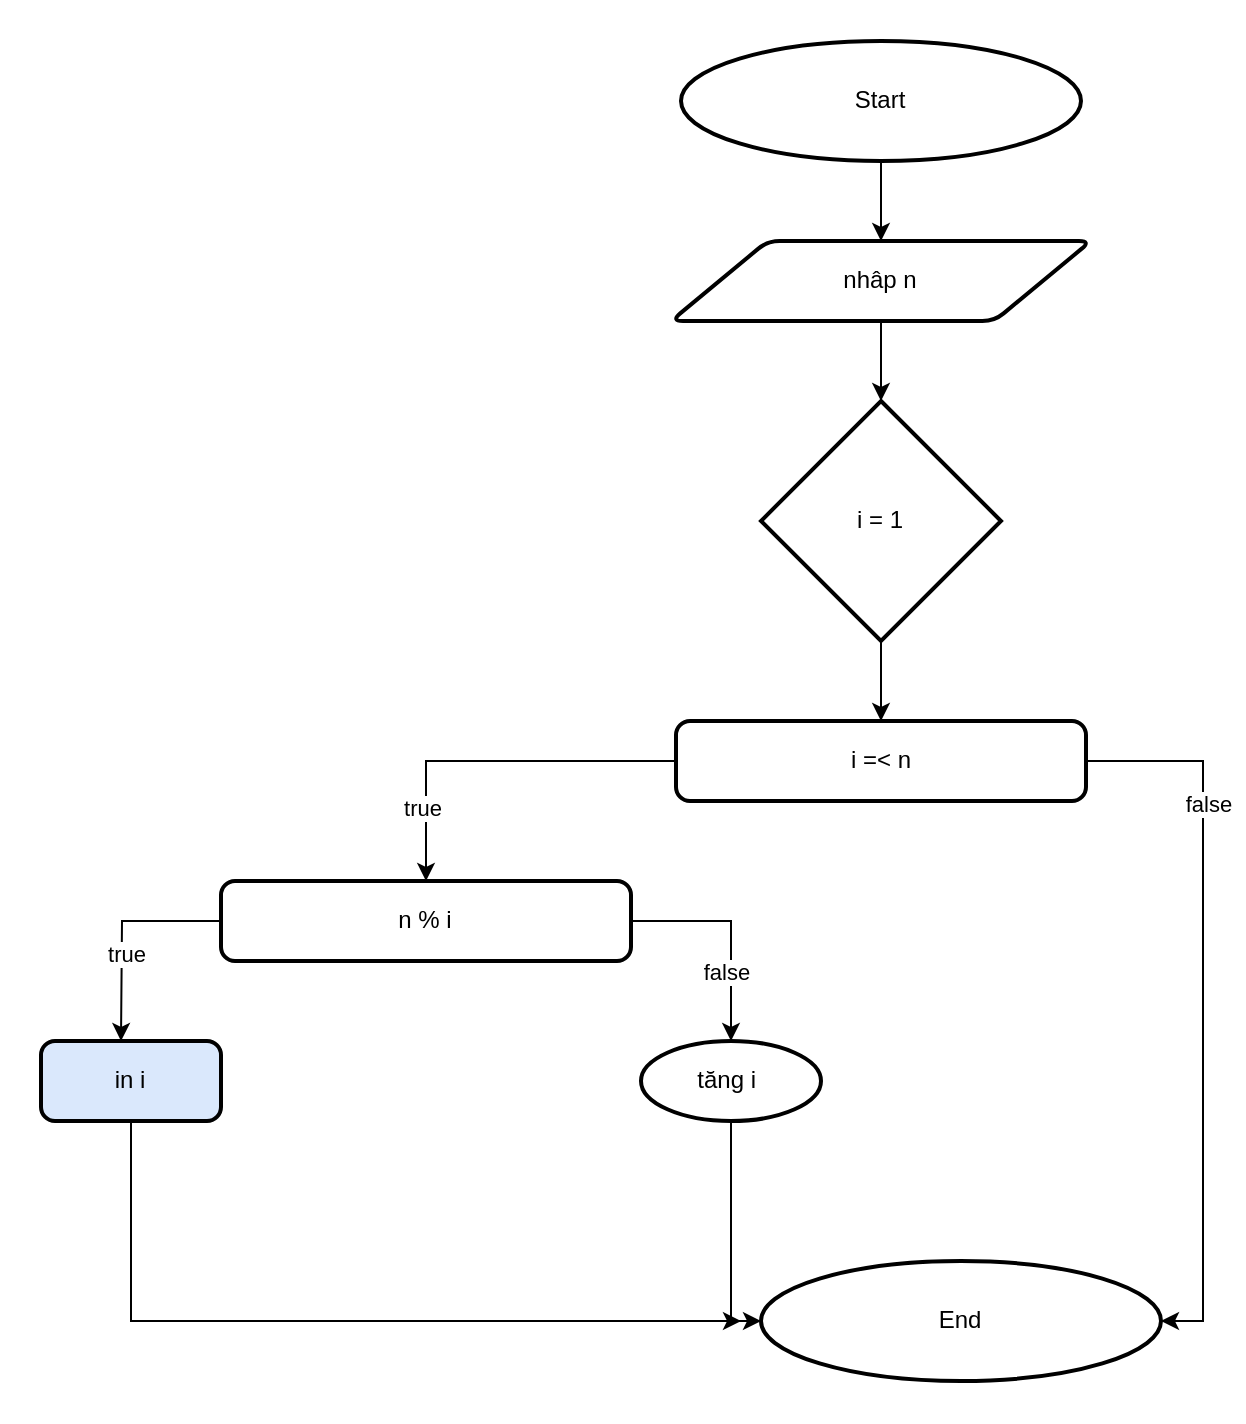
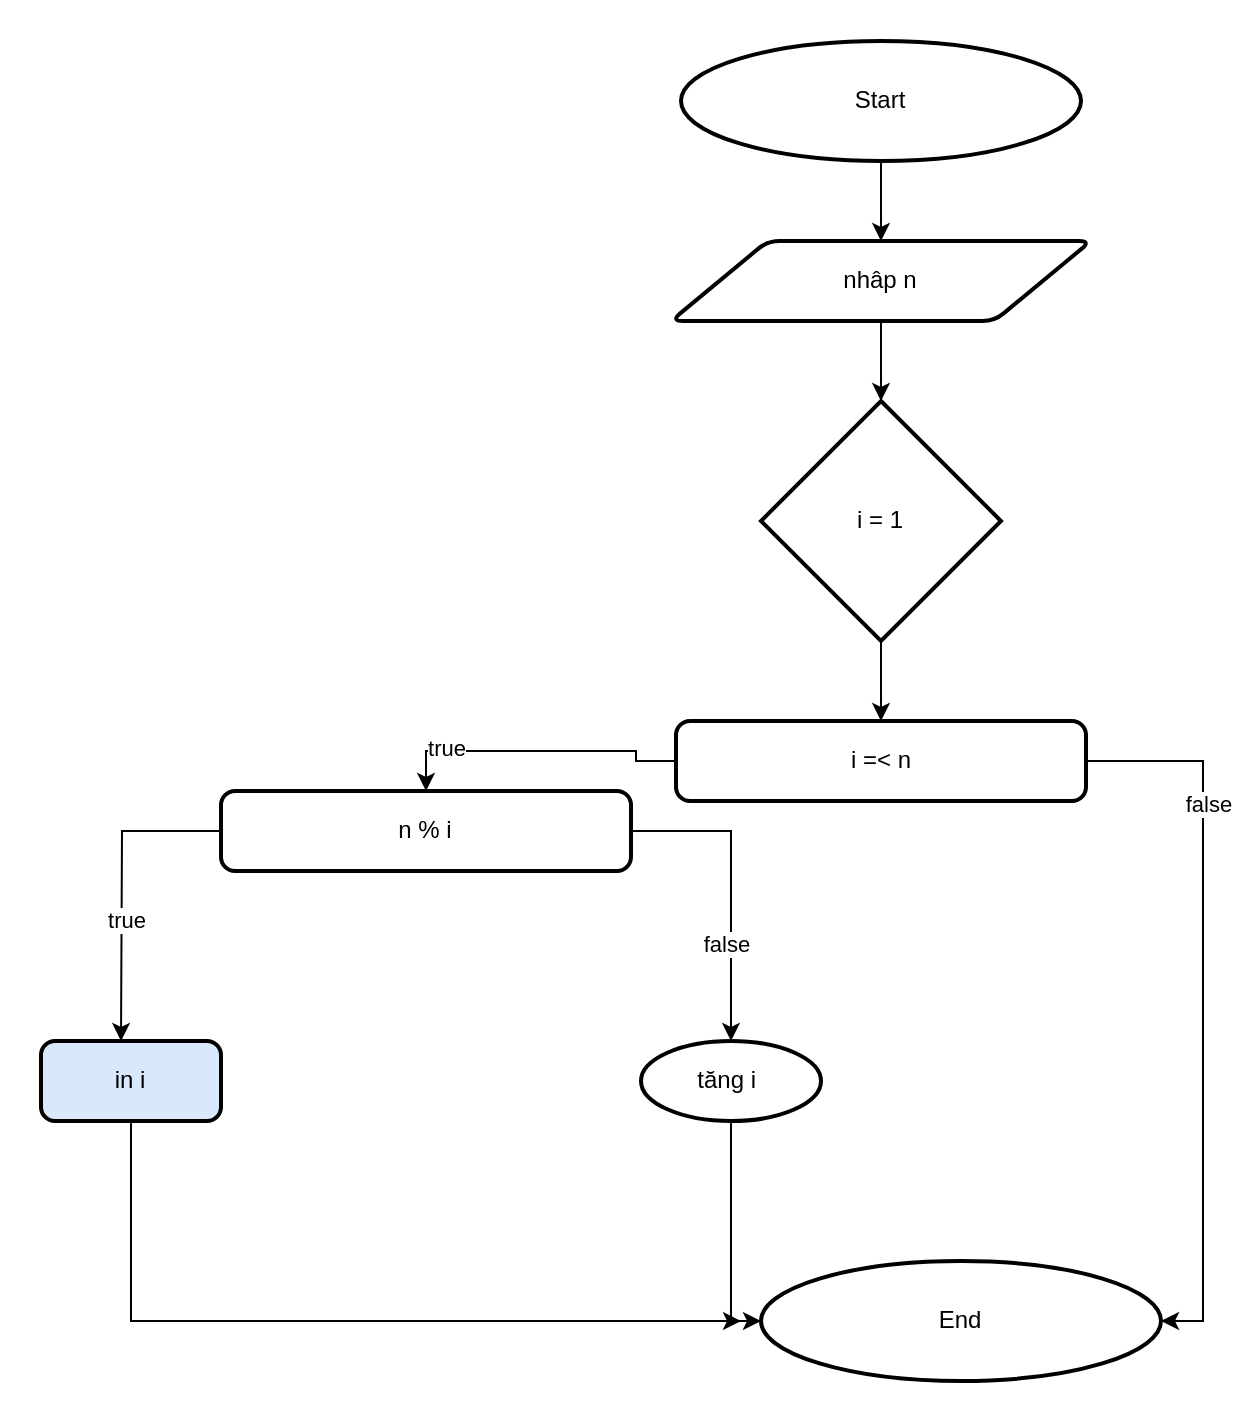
- <mxCell id="21" value="n % i" style="rounded=1;whiteSpace=wrap;html=1;absoluteArcSize=1;arcSize=14;strokeWidth=2;" vertex="1" parent="1"><mxGeometry x="110" y="440" width="205" height="40" as="geometry" /></mxCell>
+ <mxCell id="21" value="n % i" style="rounded=1;whiteSpace=wrap;html=1;absoluteArcSize=1;arcSize=14;strokeWidth=2;" vertex="1" parent="1"><mxGeometry x="110" y="395" width="205" height="40" as="geometry" /></mxCell>
